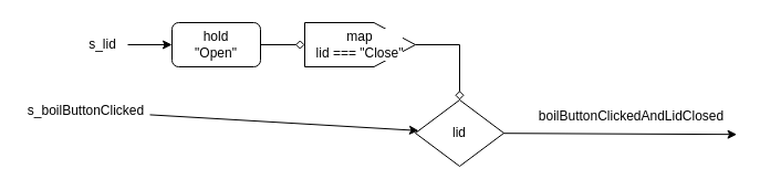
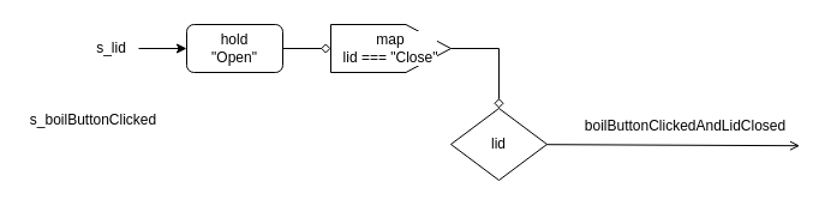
- <mxCell id="9" value="" style="endArrow=classic;html=1;rounded=0;" edge="1" parent="1" source="3" target="8"><mxGeometry width="50" height="50" relative="1" as="geometry"><mxPoint x="305" y="190" as="sourcePoint" /><mxPoint x="355" y="140" as="targetPoint" /></mxGeometry></mxCell>
- <mxCell id="11" value="" style="endArrow=classic;html=1;rounded=0;entryX=1.003;entryY=1.04;entryDx=0;entryDy=0;entryPerimeter=0;" edge="1" parent="1" source="8" target="12"><mxGeometry width="50" height="50" relative="1" as="geometry"><mxPoint x="515" y="190" as="sourcePoint" /><mxPoint x="555" y="120" as="targetPoint" /></mxGeometry></mxCell>
+ <mxCell id="11" value="" style="endArrow=open;html=1;rounded=0;entryX=1.003;entryY=1.04;entryDx=0;entryDy=0;entryPerimeter=0;" edge="1" parent="1" source="8" target="12"><mxGeometry width="50" height="50" relative="1" as="geometry"><mxPoint x="515" y="190" as="sourcePoint" /><mxPoint x="555" y="120" as="targetPoint" /></mxGeometry></mxCell>
